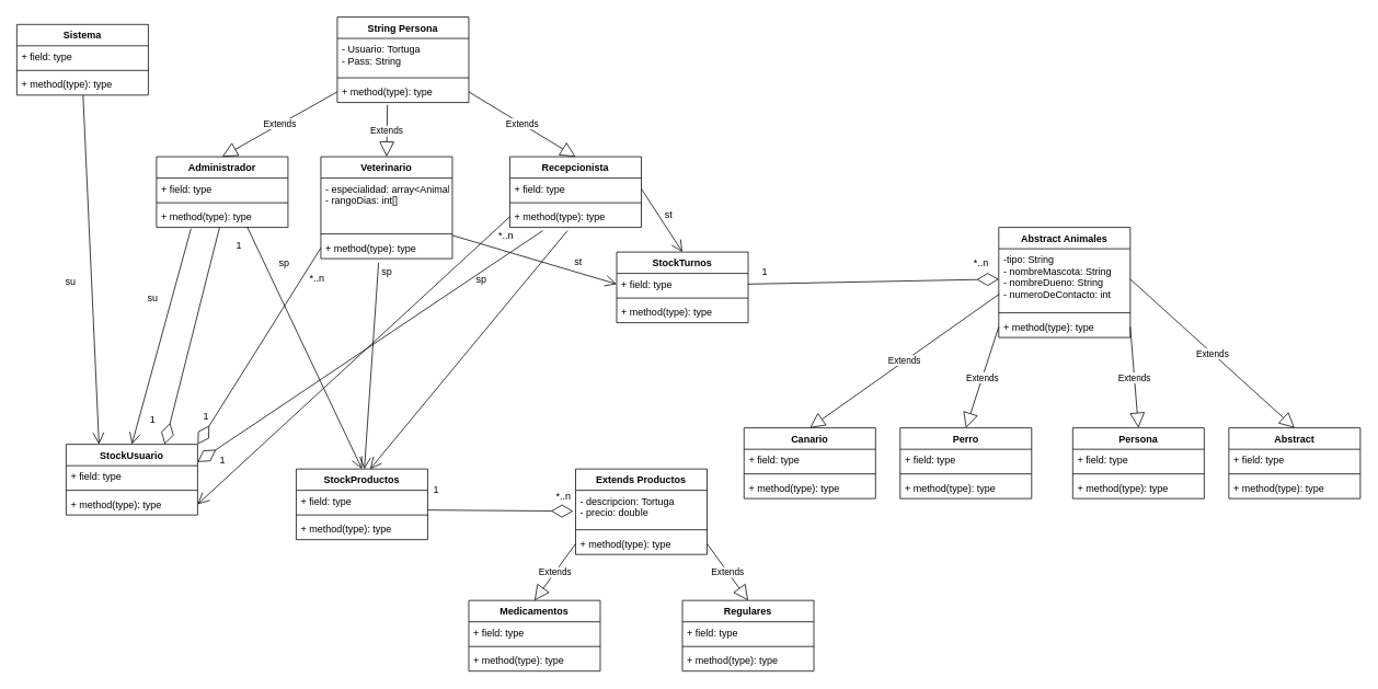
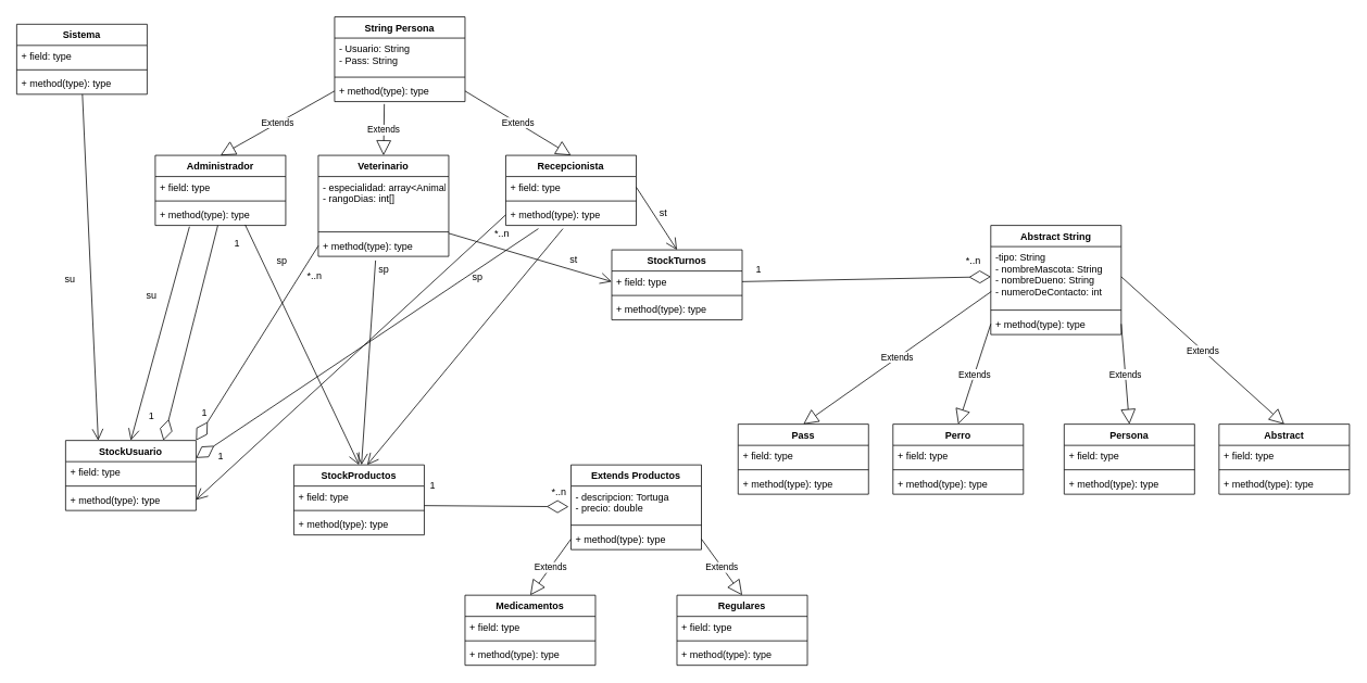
- <mxCell id="14" value="- Usuario: Tortuga&#10;- Pass: String" style="text;strokeColor=none;fillColor=none;align=left;verticalAlign=top;spacingLeft=4;spacingRight=4;overflow=hidden;rotatable=0;points=[[0,0.5],[1,0.5]];portConstraint=eastwest;" vertex="1" parent="13"><mxGeometry y="26" width="160" height="44" as="geometry" /></mxCell>
+ <mxCell id="14" value="- Usuario: String&#10;- Pass: String" style="text;strokeColor=none;fillColor=none;align=left;verticalAlign=top;spacingLeft=4;spacingRight=4;overflow=hidden;rotatable=0;points=[[0,0.5],[1,0.5]];portConstraint=eastwest;" vertex="1" parent="13"><mxGeometry y="26" width="160" height="44" as="geometry" /></mxCell>
- <mxCell id="55" value="Abstract Animales" style="swimlane;fontStyle=1;align=center;verticalAlign=top;childLayout=stackLayout;horizontal=1;startSize=26;horizontalStack=0;resizeParent=1;resizeParentMax=0;resizeLast=0;collapsible=1;marginBottom=0;" vertex="1" parent="1"><mxGeometry x="1215" y="276" width="160" height="134" as="geometry" /></mxCell>
+ <mxCell id="55" value="Abstract String" style="swimlane;fontStyle=1;align=center;verticalAlign=top;childLayout=stackLayout;horizontal=1;startSize=26;horizontalStack=0;resizeParent=1;resizeParentMax=0;resizeLast=0;collapsible=1;marginBottom=0;" vertex="1" parent="1"><mxGeometry x="1215" y="276" width="160" height="134" as="geometry" /></mxCell>
- <mxCell id="59" value="Canario" style="swimlane;fontStyle=1;align=center;verticalAlign=top;childLayout=stackLayout;horizontal=1;startSize=26;horizontalStack=0;resizeParent=1;resizeParentMax=0;resizeLast=0;collapsible=1;marginBottom=0;" vertex="1" parent="1"><mxGeometry x="905" y="520" width="160" height="86" as="geometry" /></mxCell>
+ <mxCell id="59" value="Pass" style="swimlane;fontStyle=1;align=center;verticalAlign=top;childLayout=stackLayout;horizontal=1;startSize=26;horizontalStack=0;resizeParent=1;resizeParentMax=0;resizeLast=0;collapsible=1;marginBottom=0;" vertex="1" parent="1"><mxGeometry x="905" y="520" width="160" height="86" as="geometry" /></mxCell>
